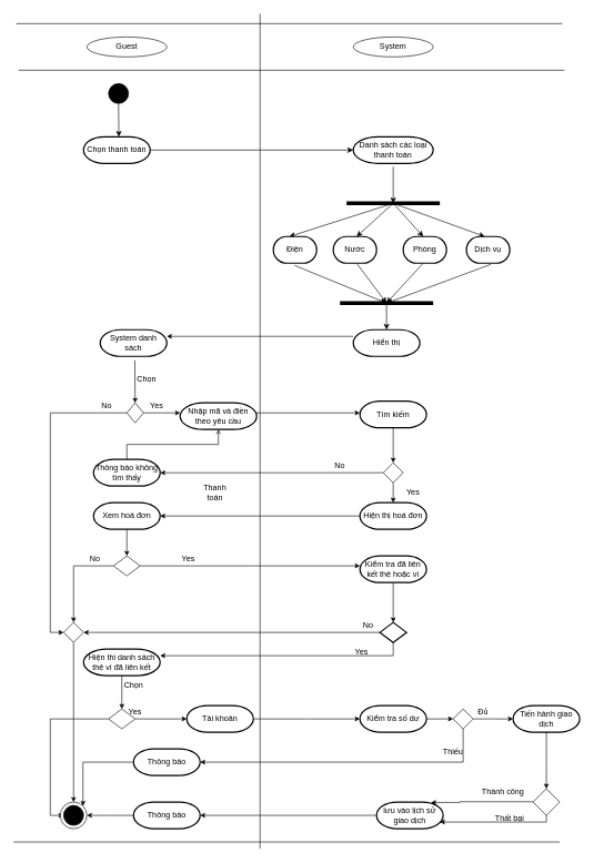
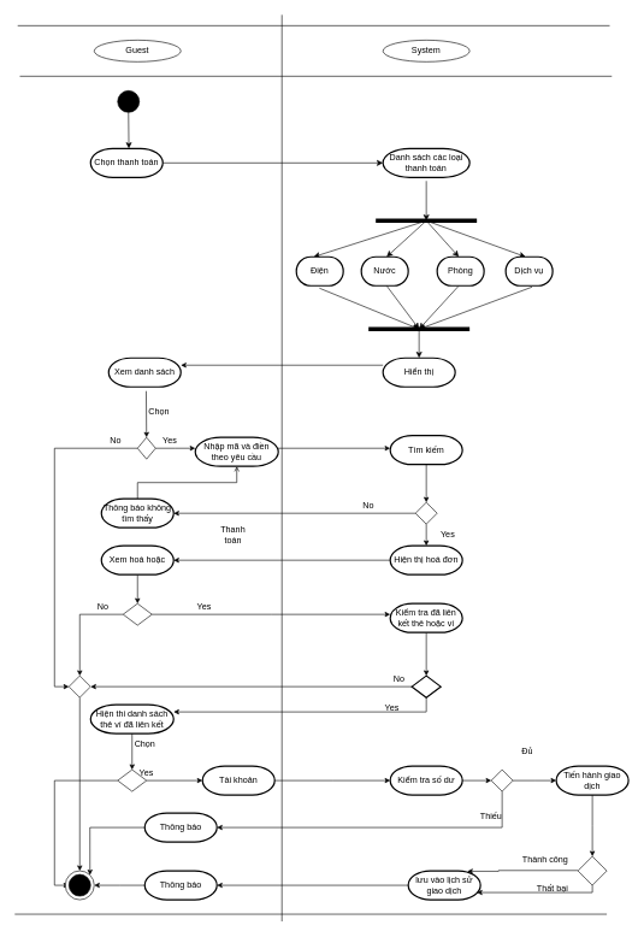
- <mxCell id="93" value="System danh sách" style="strokeWidth=2;html=1;shape=mxgraph.flowchart.terminator;whiteSpace=wrap;" vertex="1" parent="1"><mxGeometry x="150" y="495" width="100" height="40" as="geometry" /></mxCell>
+ <mxCell id="93" value="Xem danh sách" style="strokeWidth=2;html=1;shape=mxgraph.flowchart.terminator;whiteSpace=wrap;" vertex="1" parent="1"><mxGeometry x="150" y="495" width="100" height="40" as="geometry" /></mxCell>
- <mxCell id="41" value="Xem hoá đơn" style="strokeWidth=2;html=1;shape=mxgraph.flowchart.terminator;whiteSpace=wrap;" vertex="1" parent="1"><mxGeometry x="140" y="755" width="100" height="40" as="geometry" /></mxCell>
+ <mxCell id="41" value="Xem hoá hoặc" style="strokeWidth=2;html=1;shape=mxgraph.flowchart.terminator;whiteSpace=wrap;" vertex="1" parent="1"><mxGeometry x="140" y="755" width="100" height="40" as="geometry" /></mxCell>
- <mxCell id="70" value="Đủ" style="text;html=1;strokeColor=none;fillColor=none;align=center;verticalAlign=middle;whiteSpace=wrap;rounded=0;" vertex="1" parent="1"><mxGeometry x="710" y="1055" width="30" height="30" as="geometry" /></mxCell>
+ <mxCell id="70" value="Đủ" style="text;html=1;strokeColor=none;fillColor=none;align=center;verticalAlign=middle;whiteSpace=wrap;rounded=0;" vertex="1" parent="1"><mxGeometry x="715" y="1025" width="30" height="30" as="geometry" /></mxCell>
